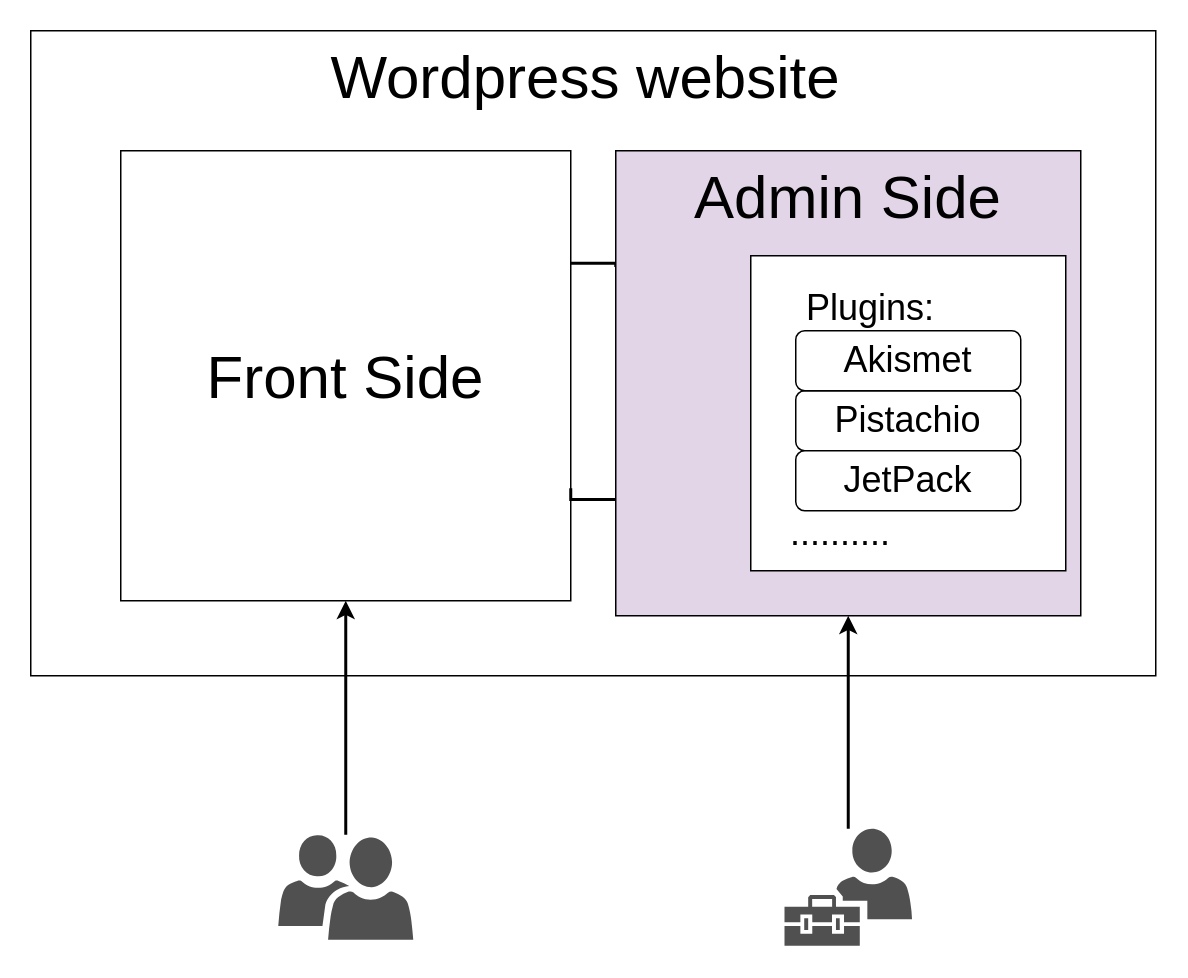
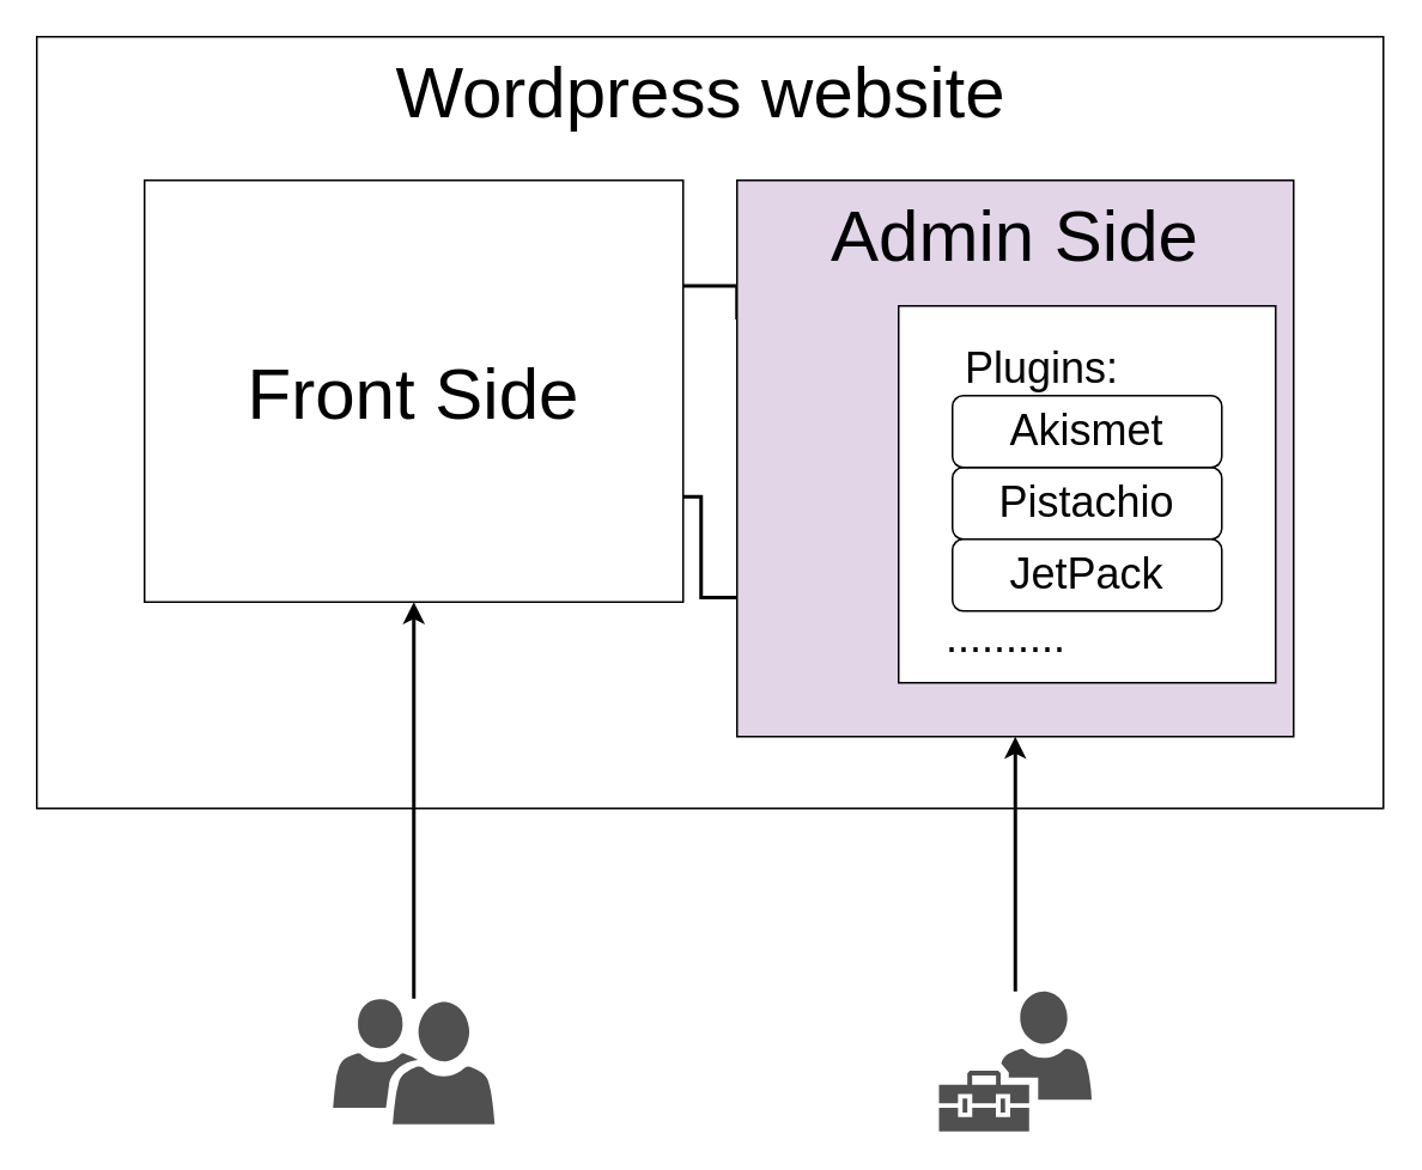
- <mxCell id="4" value="&lt;font style=&quot;font-size: 40px;&quot;&gt;Front Side&lt;/font&gt;" style="whiteSpace=wrap;html=1;aspect=fixed;" parent="1" vertex="1"><mxGeometry x="80" y="100" width="300" height="300" as="geometry" /></mxCell>
+ <mxCell id="4" value="&lt;font style=&quot;font-size: 40px;&quot;&gt;Front Side&lt;/font&gt;" style="whiteSpace=wrap;html=1;aspect=fixed;" parent="1" vertex="1"><mxGeometry x="80" y="100" width="300" height="235" as="geometry" /></mxCell>
